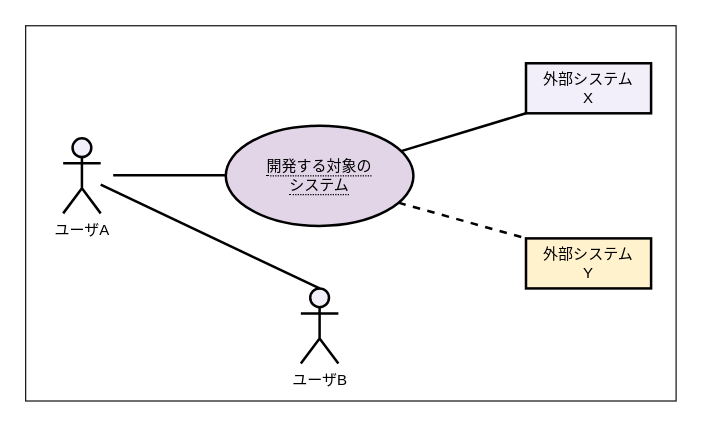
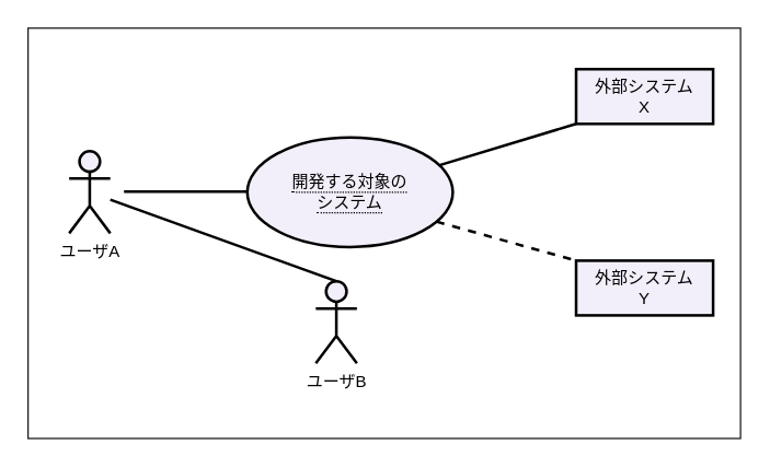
- <mxCell id="4" value="&lt;span style=&quot;border-bottom: 1px dotted&quot;&gt;&lt;font color=&quot;#000000&quot;&gt;開発する対象の&lt;br&gt;システム&lt;/font&gt;&lt;/span&gt;" style="ellipse;whiteSpace=wrap;html=1;align=center;strokeColor=#000000;strokeWidth=2;fillColor=#e1d5e7;" parent="1" vertex="1"><mxGeometry x="180" y="100" width="150" height="80" as="geometry" /></mxCell>
+ <mxCell id="4" value="&lt;span style=&quot;border-bottom: 1px dotted&quot;&gt;&lt;font color=&quot;#000000&quot;&gt;開発する対象の&lt;br&gt;システム&lt;/font&gt;&lt;/span&gt;" style="ellipse;whiteSpace=wrap;html=1;align=center;strokeColor=#000000;strokeWidth=2;fillColor=#F3EFFA;" parent="1" vertex="1"><mxGeometry x="180" y="100" width="150" height="80" as="geometry" /></mxCell>
- <mxCell id="5" value="外部システム&lt;br&gt;Y" style="whiteSpace=wrap;html=1;align=center;labelBackgroundColor=none;strokeColor=#000000;strokeWidth=2;fontColor=#000000;fillColor=#fff2cc;" parent="1" vertex="1"><mxGeometry x="420" y="190" width="100" height="40" as="geometry" /></mxCell>
+ <mxCell id="5" value="外部システム&lt;br&gt;Y" style="whiteSpace=wrap;html=1;align=center;labelBackgroundColor=none;strokeColor=#000000;strokeWidth=2;fontColor=#000000;fillColor=#F3EFFA;" parent="1" vertex="1"><mxGeometry x="420" y="190" width="100" height="40" as="geometry" /></mxCell>
- <mxCell id="7" value="&lt;font color=&quot;#000000&quot;&gt;ユーザB&lt;/font&gt;" style="shape=umlActor;verticalLabelPosition=bottom;verticalAlign=top;html=1;strokeColor=#000000;fillColor=#F3EFFA;strokeWidth=2;" parent="1" vertex="1"><mxGeometry x="240" y="230" width="30" height="60" as="geometry" /></mxCell>
+ <mxCell id="7" value="&lt;font color=&quot;#000000&quot;&gt;ユーザB&lt;/font&gt;" style="shape=umlActor;verticalLabelPosition=bottom;verticalAlign=top;html=1;strokeColor=#000000;fillColor=#F3EFFA;strokeWidth=2;" parent="1" vertex="1"><mxGeometry x="230" y="205" width="30" height="60" as="geometry" /></mxCell>
